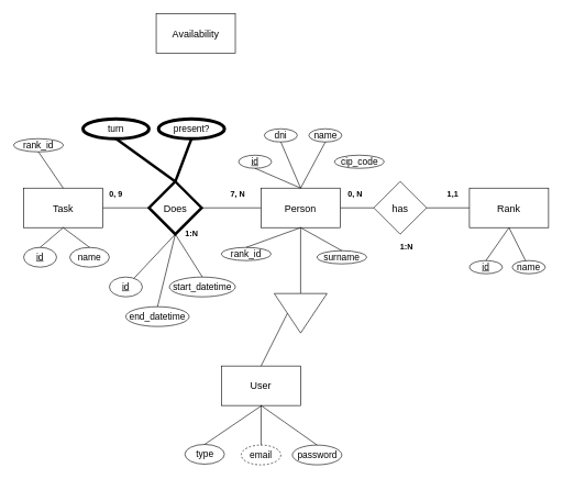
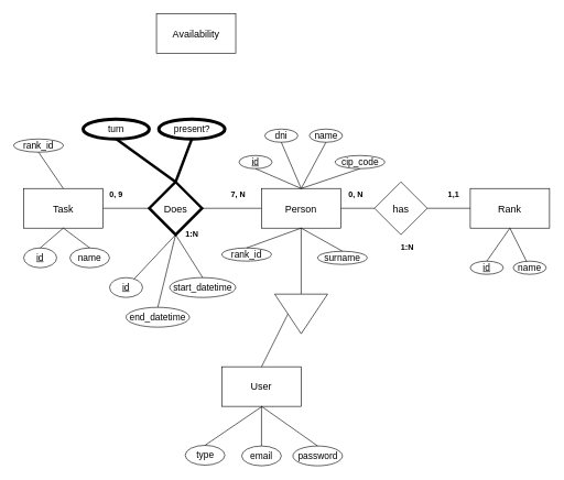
+ <mxCell id="31" value="" style="endArrow=none;html=1;fontSize=12;entryX=0.5;entryY=1;entryDx=0;entryDy=0;exitX=0.5;exitY=0;exitDx=0;exitDy=0;" parent="1" source="6" target="17" edge="1"><mxGeometry width="50" height="50" relative="1" as="geometry"><mxPoint x="546" y="555" as="sourcePoint" /><mxPoint x="596" y="505" as="targetPoint" /></mxGeometry></mxCell>
- <mxCell id="26" value="email&lt;br style=&quot;font-size: 14px;&quot;&gt;" style="ellipse;whiteSpace=wrap;html=1;fontSize=14;dashed=1;" parent="1" vertex="1"><mxGeometry x="365" y="675" width="60" height="30" as="geometry" /></mxCell>
+ <mxCell id="26" value="email&lt;br style=&quot;font-size: 14px;&quot;&gt;" style="ellipse;whiteSpace=wrap;html=1;fontSize=14;" parent="1" vertex="1"><mxGeometry x="365" y="675" width="60" height="30" as="geometry" /></mxCell>
